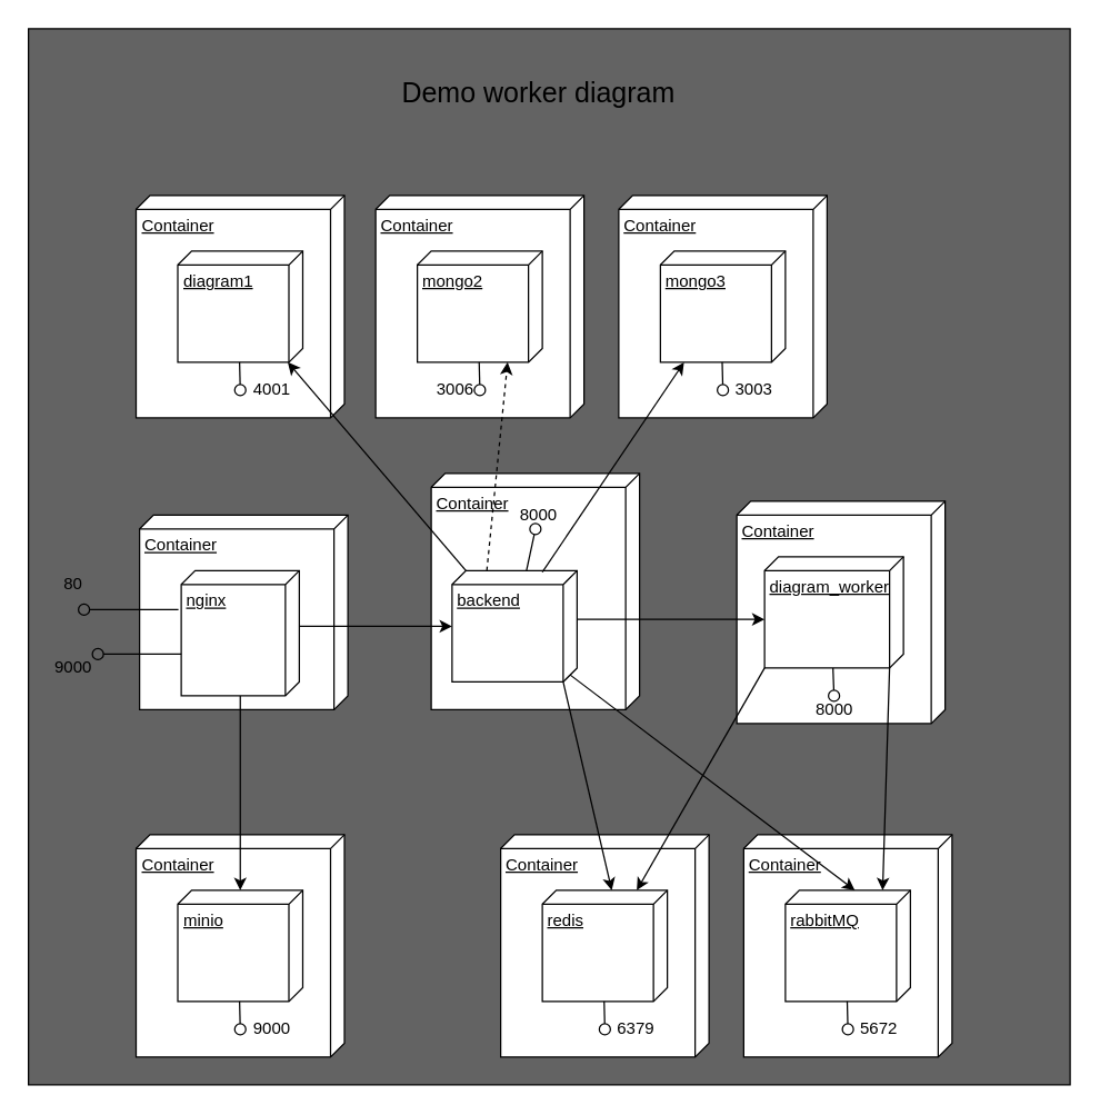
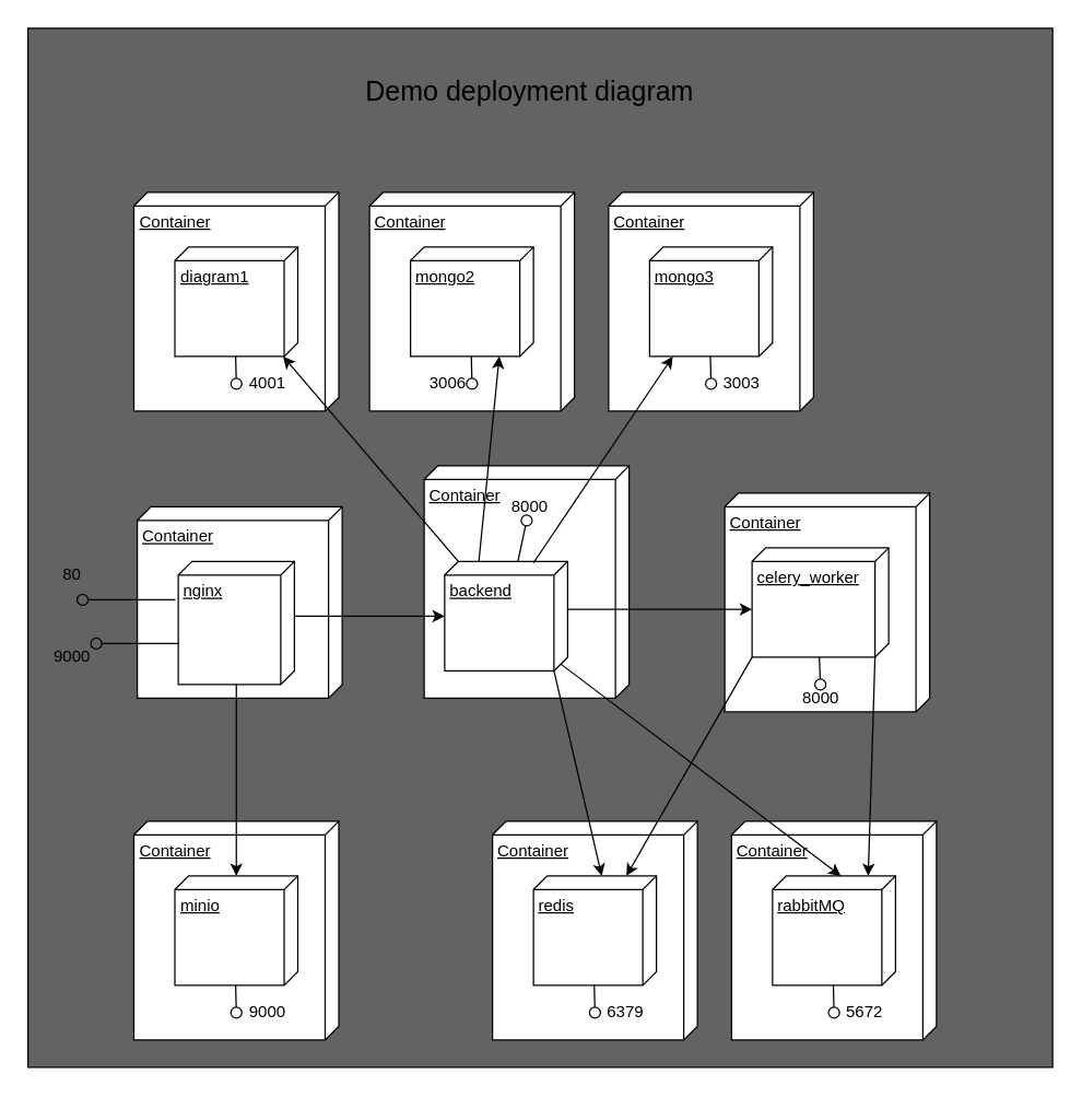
- <mxCell id="26" value="&lt;font style=&quot;font-size: 20px;&quot;&gt;Demo worker diagram&lt;/font&gt;" style="text;html=1;strokeColor=none;fillColor=none;align=center;verticalAlign=middle;whiteSpace=wrap;rounded=0;" vertex="1" parent="1"><mxGeometry x="255" y="50" width="265" height="30" as="geometry" /></mxCell>
+ <mxCell id="26" value="&lt;font style=&quot;font-size: 20px;&quot;&gt;Demo deployment diagram&lt;/font&gt;" style="text;html=1;strokeColor=none;fillColor=none;align=center;verticalAlign=middle;whiteSpace=wrap;rounded=0;" vertex="1" parent="1"><mxGeometry x="255" y="50" width="265" height="30" as="geometry" /></mxCell>
- <mxCell id="43" value="" style="endArrow=classic;html=1;rounded=0;entryX=1;entryY=0.278;entryDx=0;entryDy=0;entryPerimeter=0;exitX=0;exitY=0.722;exitDx=0;exitDy=0;exitPerimeter=0;dashed=1;" edge="1" parent="1" source="10" target="35"><mxGeometry width="50" height="50" relative="1" as="geometry"><mxPoint x="414.98" y="421.04" as="sourcePoint" /><mxPoint x="502.01" y="270" as="targetPoint" /></mxGeometry></mxCell>
+ <mxCell id="43" value="" style="endArrow=classic;html=1;rounded=0;entryX=1;entryY=0.278;entryDx=0;entryDy=0;entryPerimeter=0;exitX=0;exitY=0.722;exitDx=0;exitDy=0;exitPerimeter=0;" edge="1" parent="1" source="10" target="35"><mxGeometry width="50" height="50" relative="1" as="geometry"><mxPoint x="414.98" y="421.04" as="sourcePoint" /><mxPoint x="502.01" y="270" as="targetPoint" /></mxGeometry></mxCell>
- <mxCell id="12" value="diagram_worker" style="verticalAlign=top;align=left;spacingTop=8;spacingLeft=2;spacingRight=12;shape=cube;size=10;direction=south;fontStyle=4;html=1;" vertex="1" parent="1"><mxGeometry x="550" y="400" width="100" height="80" as="geometry" /></mxCell>
+ <mxCell id="12" value="celery_worker" style="verticalAlign=top;align=left;spacingTop=8;spacingLeft=2;spacingRight=12;shape=cube;size=10;direction=south;fontStyle=4;html=1;" vertex="1" parent="1"><mxGeometry x="550" y="400" width="100" height="80" as="geometry" /></mxCell>
